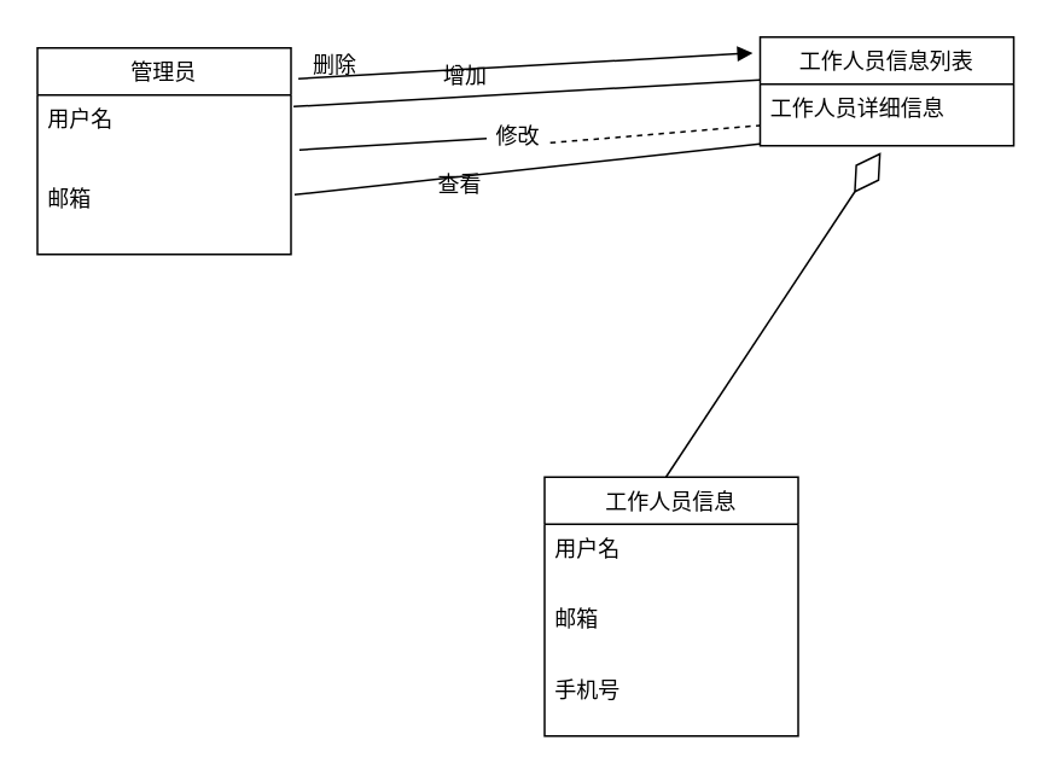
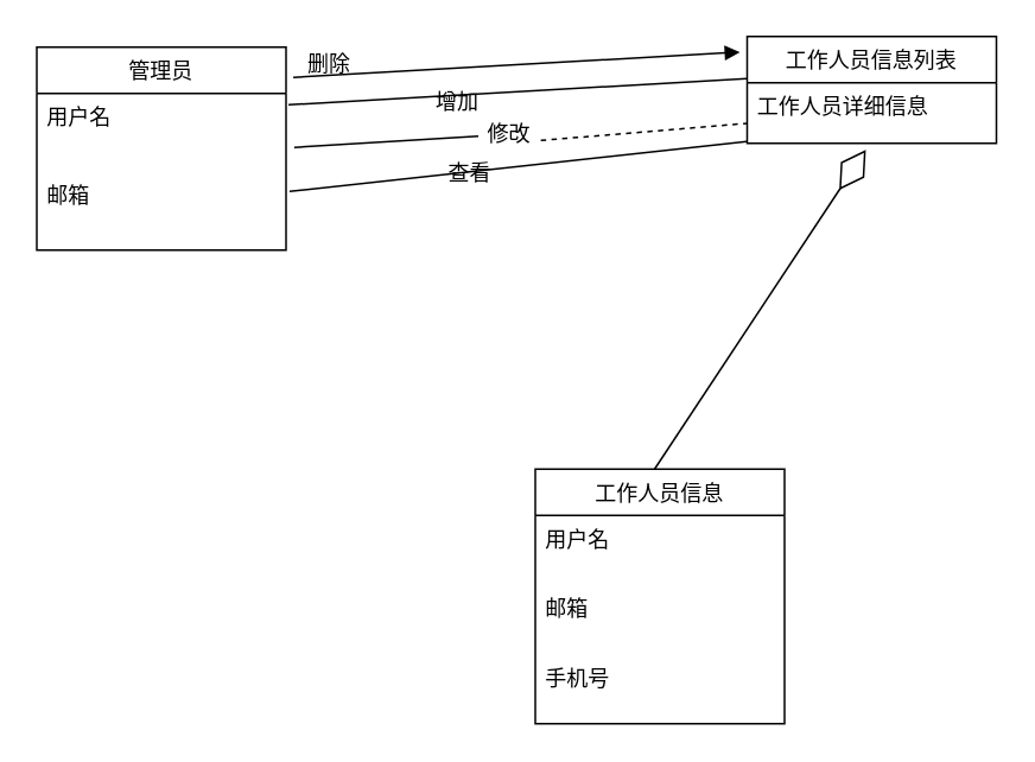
- <mxCell id="15" value="增加" style="text;html=1;align=center;verticalAlign=middle;resizable=0;points=[];autosize=1;" vertex="1" parent="1"><mxGeometry x="239" y="33" width="34" height="18" as="geometry" /></mxCell>
+ <mxCell id="15" value="增加" style="text;html=1;align=center;verticalAlign=middle;resizable=0;points=[];autosize=1;" vertex="1" parent="1"><mxGeometry x="239" y="48" width="34" height="18" as="geometry" /></mxCell>
- <mxCell id="20" value="查看" style="text;html=1;align=center;verticalAlign=middle;resizable=0;points=[];autosize=1;" vertex="1" parent="1"><mxGeometry x="236" y="93" width="34" height="18" as="geometry" /></mxCell>
+ <mxCell id="20" value="查看" style="text;html=1;align=center;verticalAlign=middle;resizable=0;points=[];autosize=1;" vertex="1" parent="1"><mxGeometry x="246" y="88" width="34" height="18" as="geometry" /></mxCell>
